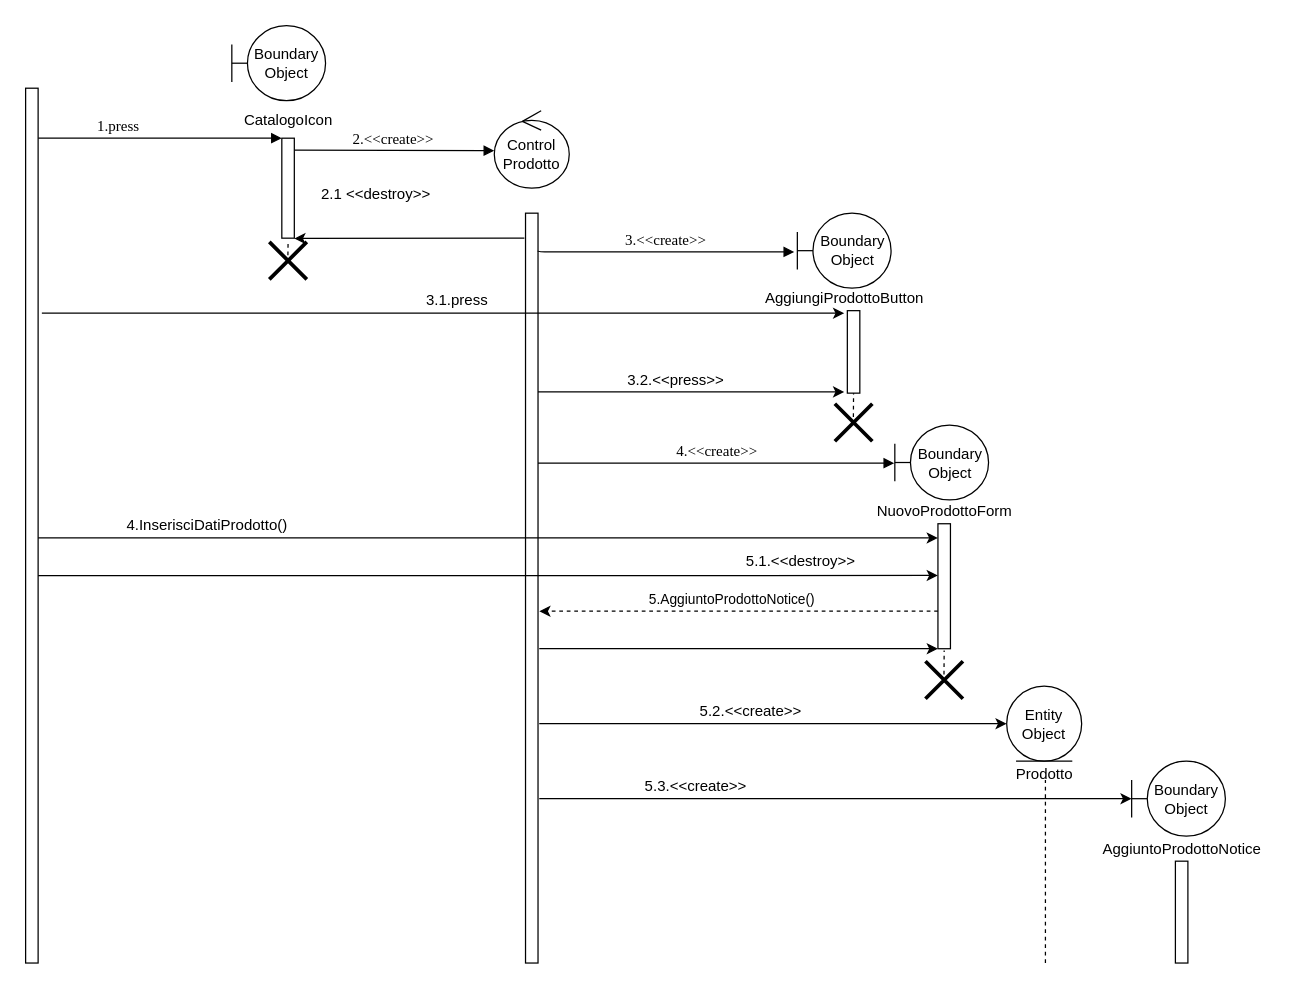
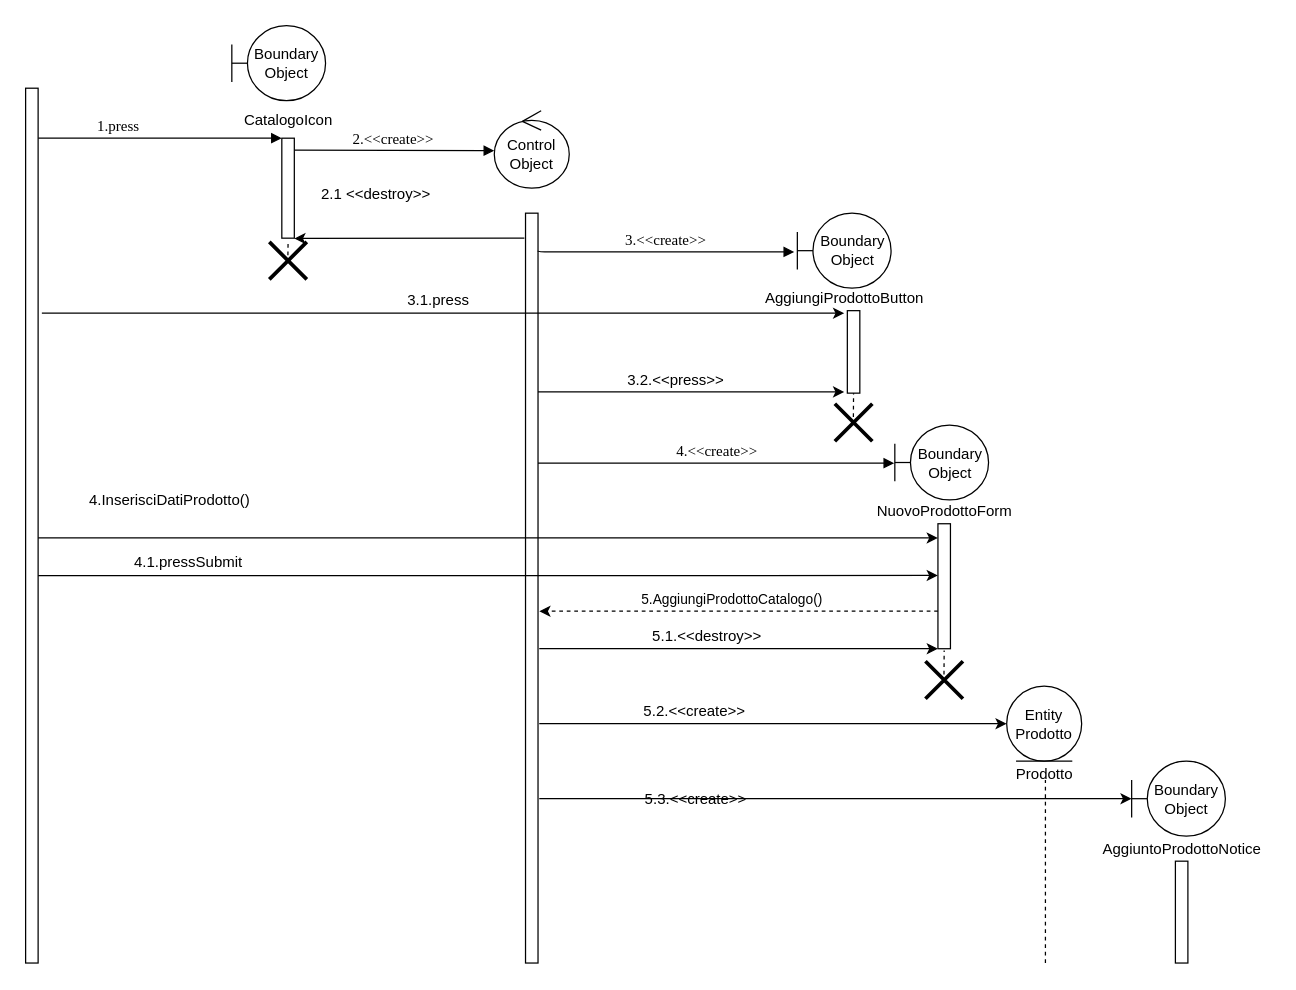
- <mxCell id="11" value="Control Prodotto" style="ellipse;shape=umlControl;whiteSpace=wrap;html=1;" parent="1" vertex="1"><mxGeometry x="395" y="88" width="60" height="62" as="geometry" /></mxCell>
+ <mxCell id="11" value="Control Object" style="ellipse;shape=umlControl;whiteSpace=wrap;html=1;" parent="1" vertex="1"><mxGeometry x="395" y="88" width="60" height="62" as="geometry" /></mxCell>
- <mxCell id="45" value="3.1.press" style="text;html=1;align=center;verticalAlign=middle;resizable=0;points=[];autosize=1;" parent="1" vertex="1"><mxGeometry x="330" y="230" width="70" height="20" as="geometry" /></mxCell>
+ <mxCell id="45" value="3.1.press" style="text;html=1;align=center;verticalAlign=middle;resizable=0;points=[];autosize=1;" parent="1" vertex="1"><mxGeometry x="315" y="230" width="70" height="20" as="geometry" /></mxCell>
- <mxCell id="17" value="4.InserisciDatiProdotto()" style="text;html=1;align=center;verticalAlign=middle;resizable=0;points=[];autosize=1;" parent="1" vertex="1"><mxGeometry x="95" y="409.87" width="140" height="20" as="geometry" /></mxCell>
+ <mxCell id="17" value="4.InserisciDatiProdotto()" style="text;html=1;align=center;verticalAlign=middle;resizable=0;points=[];autosize=1;" parent="1" vertex="1"><mxGeometry x="65" y="389.87" width="140" height="20" as="geometry" /></mxCell>
- <mxCell id="47" value="5.1.&amp;lt;&amp;lt;destroy&amp;gt;&amp;gt;" style="text;html=1;align=center;verticalAlign=middle;resizable=0;points=[];autosize=1;" parent="1" vertex="1"><mxGeometry x="590" y="438.5" width="100" height="20" as="geometry" /></mxCell>
+ <mxCell id="47" value="5.1.&amp;lt;&amp;lt;destroy&amp;gt;&amp;gt;" style="text;html=1;align=center;verticalAlign=middle;resizable=0;points=[];autosize=1;" parent="1" vertex="1"><mxGeometry x="515" y="498.5" width="100" height="20" as="geometry" /></mxCell>
+ <mxCell id="18" value="4.1.pressSubmit" style="text;html=1;align=center;verticalAlign=middle;resizable=0;points=[];autosize=1;" parent="1" vertex="1"><mxGeometry x="100" y="439.87" width="100" height="20" as="geometry" /></mxCell>
- <mxCell id="31" value="&lt;span style=&quot;font-size: 11px ; background-color: rgb(255 , 255 , 255)&quot;&gt;5.AggiuntoProdottoNotice()&lt;/span&gt;" style="text;html=1;align=center;verticalAlign=middle;resizable=0;points=[];autosize=1;" parent="1" vertex="1"><mxGeometry x="505" y="468.5" width="160" height="20" as="geometry" /></mxCell>
+ <mxCell id="31" value="&lt;span style=&quot;font-size: 11px ; background-color: rgb(255 , 255 , 255)&quot;&gt;5.AggiungiProdottoCatalogo()&lt;/span&gt;" style="text;html=1;align=center;verticalAlign=middle;resizable=0;points=[];autosize=1;" parent="1" vertex="1"><mxGeometry x="505" y="468.5" width="160" height="20" as="geometry" /></mxCell>
- <mxCell id="32" value="5.2.&amp;lt;&amp;lt;create&amp;gt;&amp;gt;" style="text;html=1;align=center;verticalAlign=middle;resizable=0;points=[];autosize=1;" parent="1" vertex="1"><mxGeometry x="550" y="558.5" width="100" height="20" as="geometry" /></mxCell>
+ <mxCell id="32" value="5.2.&amp;lt;&amp;lt;create&amp;gt;&amp;gt;" style="text;html=1;align=center;verticalAlign=middle;resizable=0;points=[];autosize=1;" parent="1" vertex="1"><mxGeometry x="505" y="558.5" width="100" height="20" as="geometry" /></mxCell>
- <mxCell id="22" value="Entity Object" style="ellipse;shape=umlEntity;whiteSpace=wrap;html=1;" parent="1" vertex="1"><mxGeometry x="805" y="548.5" width="60" height="60" as="geometry" /></mxCell>
+ <mxCell id="22" value="Entity Prodotto" style="ellipse;shape=umlEntity;whiteSpace=wrap;html=1;" parent="1" vertex="1"><mxGeometry x="805" y="548.5" width="60" height="60" as="geometry" /></mxCell>
- <mxCell id="34" value="5.3.&amp;lt;&amp;lt;create&amp;gt;&amp;gt;" style="text;html=1;align=center;verticalAlign=middle;resizable=0;points=[];autosize=1;" parent="1" vertex="1"><mxGeometry x="506" y="618.5" width="100" height="20" as="geometry" /></mxCell>
+ <mxCell id="34" value="5.3.&amp;lt;&amp;lt;create&amp;gt;&amp;gt;" style="text;html=1;align=center;verticalAlign=middle;resizable=0;points=[];autosize=1;" parent="1" vertex="1"><mxGeometry x="506" y="628.5" width="100" height="20" as="geometry" /></mxCell>
